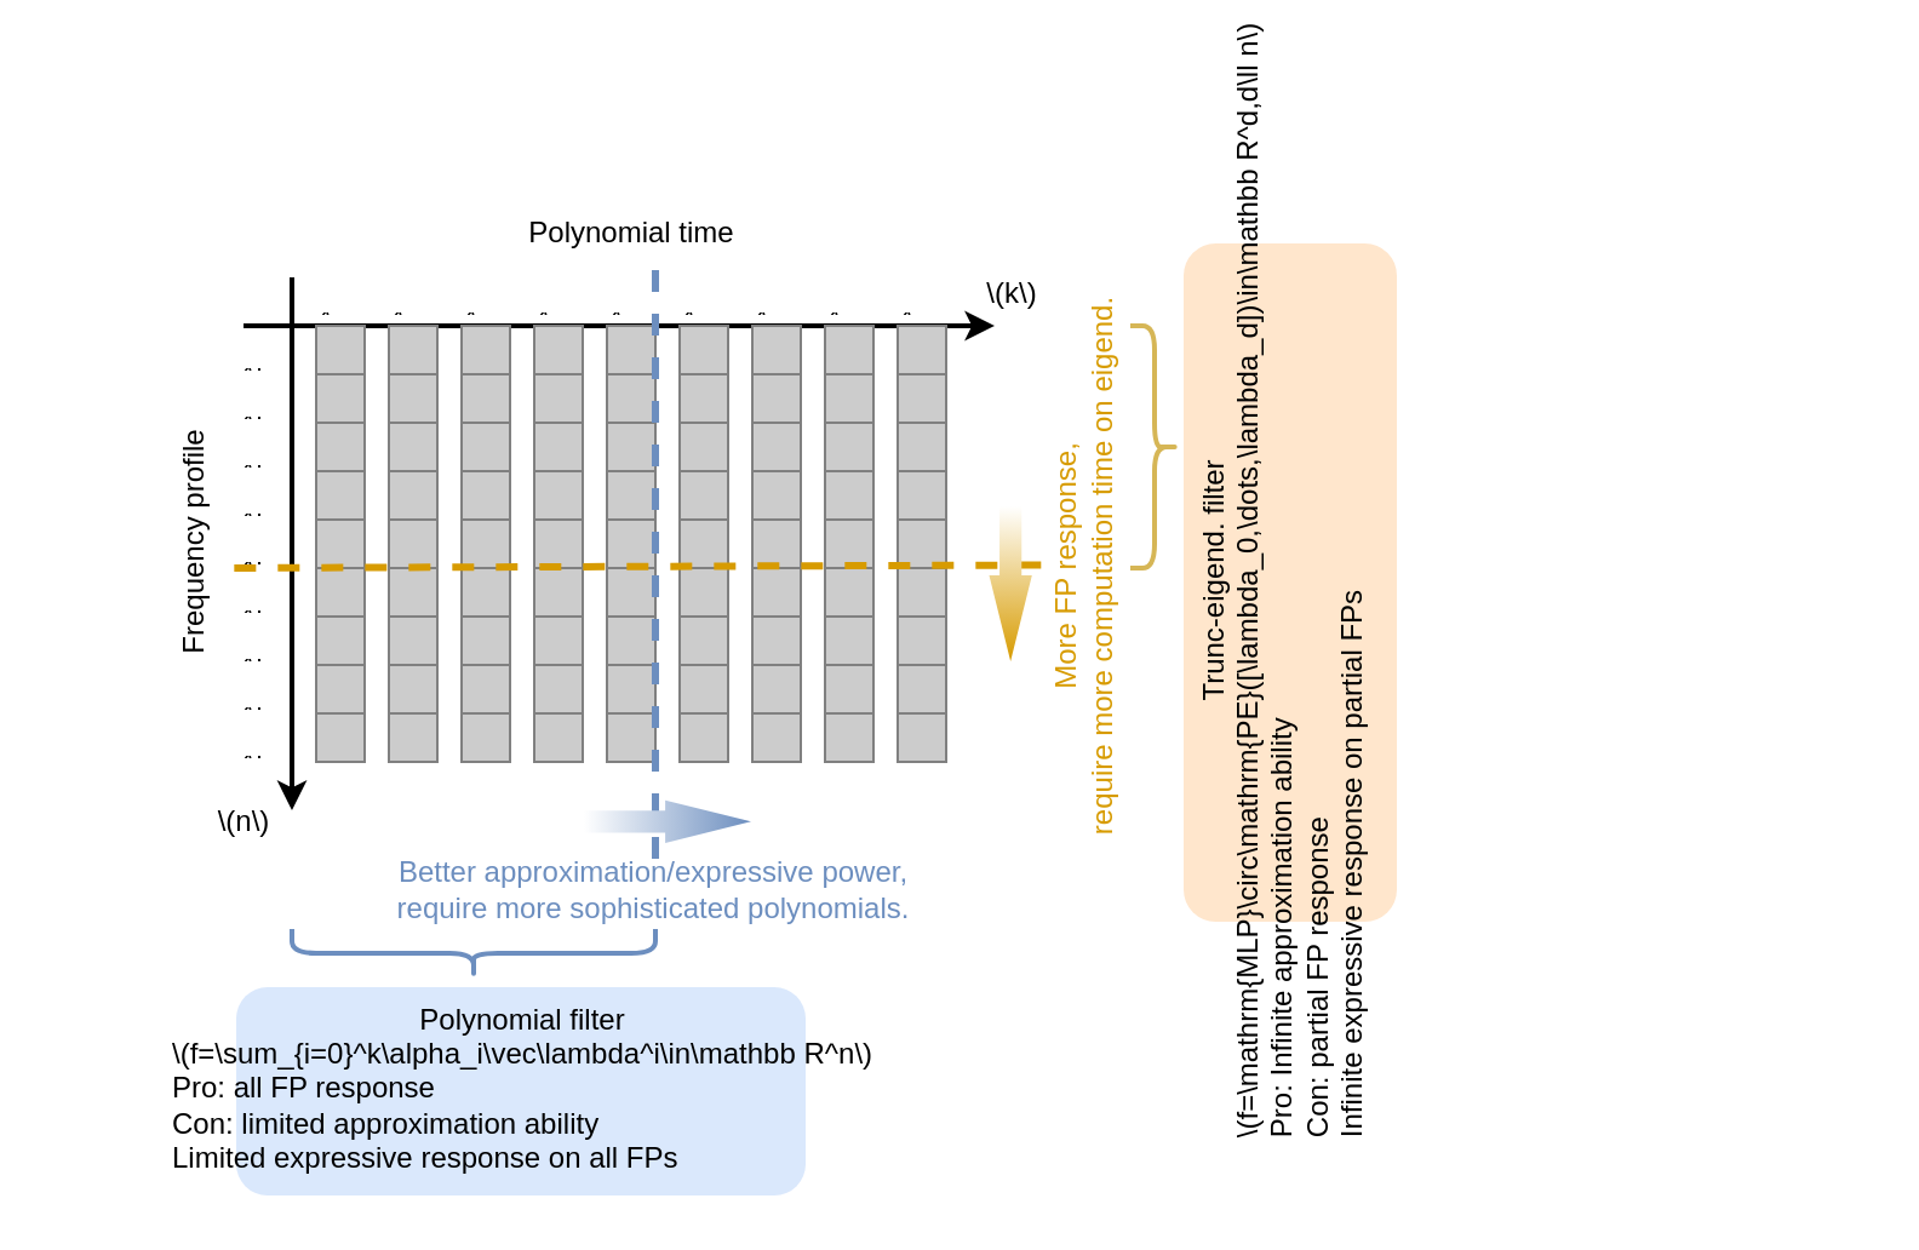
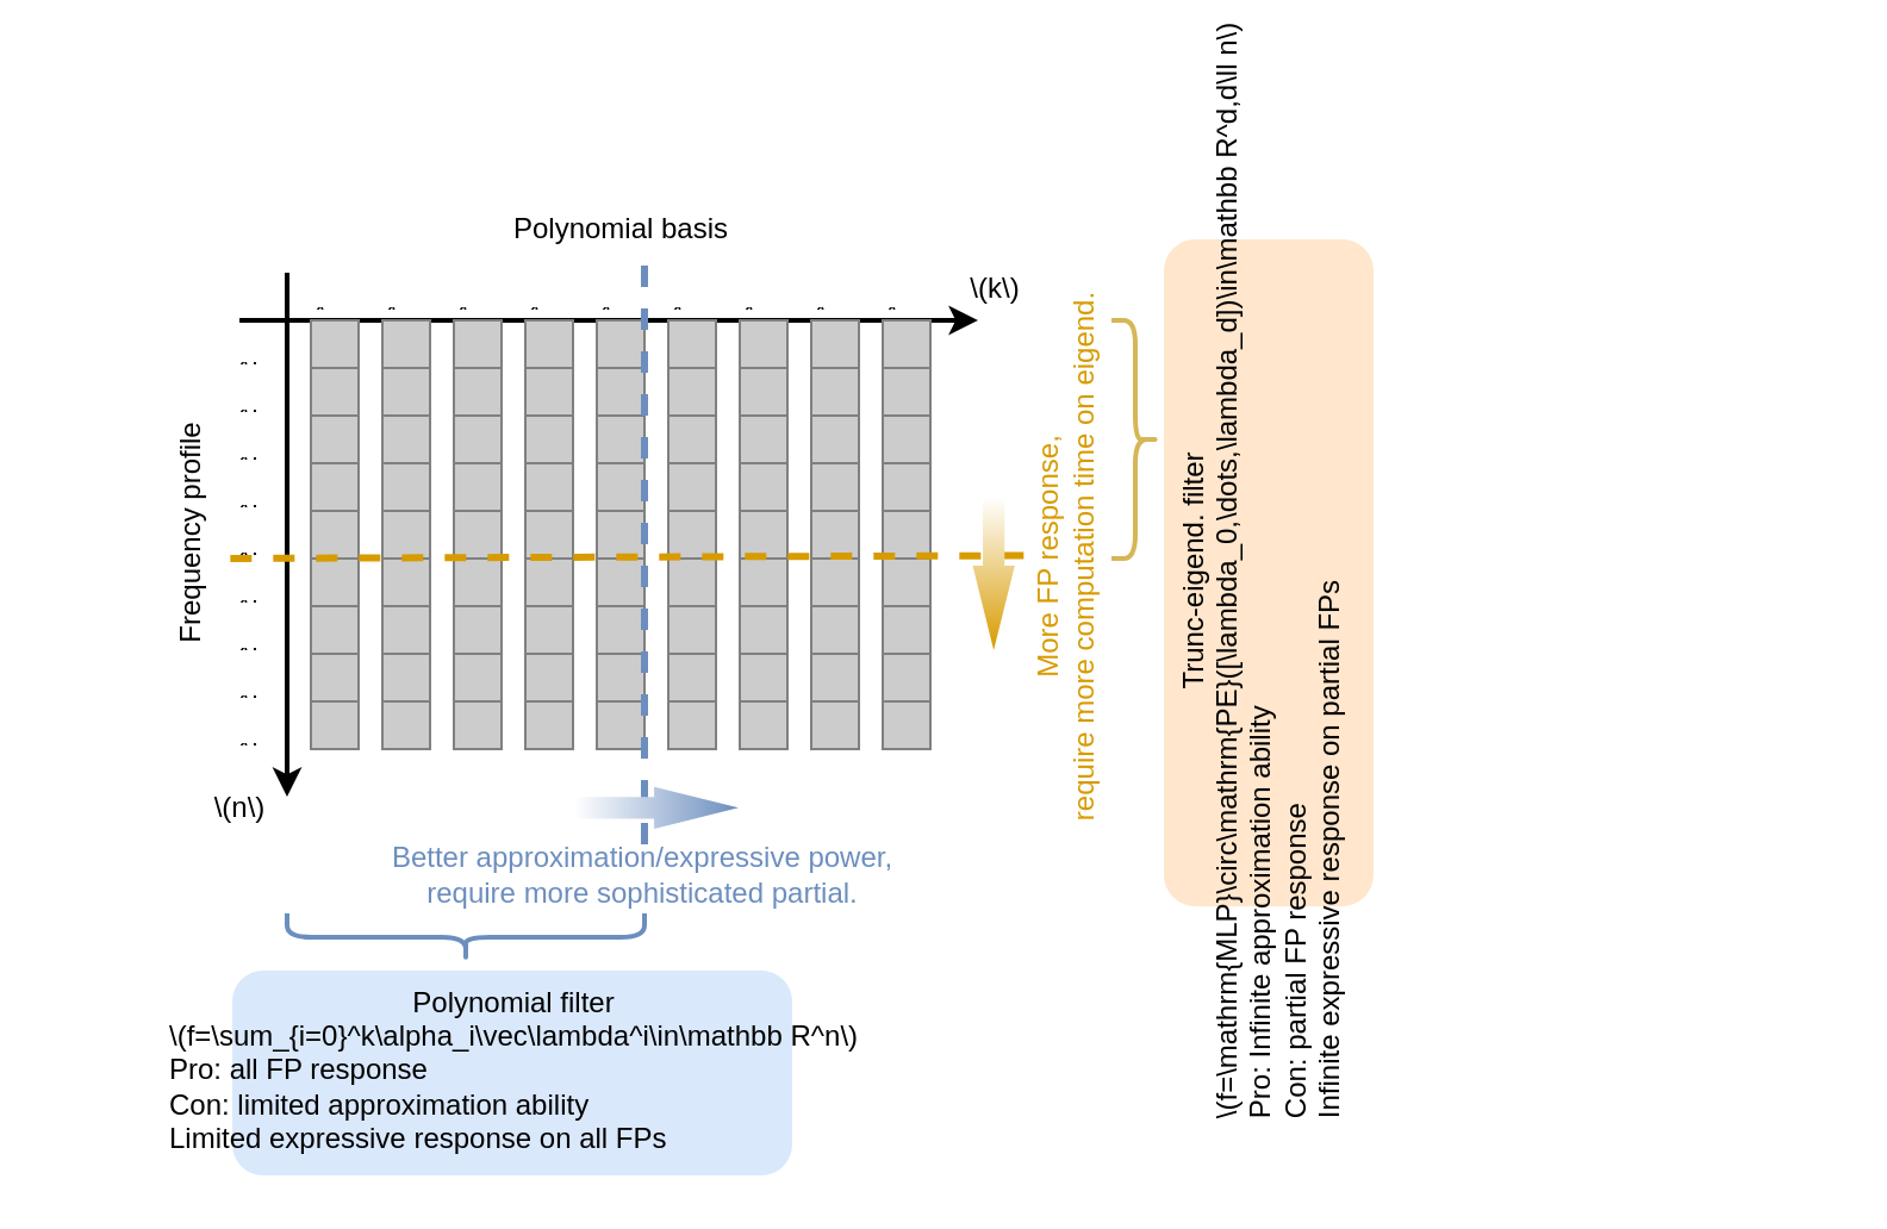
- <mxCell id="217" value="Polynomial time" style="text;html=1;align=center;verticalAlign=middle;resizable=0;points=[];autosize=1;strokeColor=none;fillColor=none;" parent="1" vertex="1"><mxGeometry x="205" y="20" width="110" height="30" as="geometry" /></mxCell>
+ <mxCell id="217" value="Polynomial basis" style="text;html=1;align=center;verticalAlign=middle;resizable=0;points=[];autosize=1;strokeColor=none;fillColor=none;" parent="1" vertex="1"><mxGeometry x="205" y="20" width="110" height="30" as="geometry" /></mxCell>
- <mxCell id="221" value="&lt;font color=&quot;#6c8ebf&quot;&gt;Better approximation/expressive power,&lt;/font&gt;&lt;div&gt;&lt;font color=&quot;#6c8ebf&quot;&gt;require more sophisticated polynomials.&lt;/font&gt;&lt;/div&gt;" style="text;html=1;align=center;verticalAlign=middle;resizable=0;points=[];autosize=1;strokeColor=none;fillColor=none;" parent="1" vertex="1"><mxGeometry x="154" y="286" width="230" height="40" as="geometry" /></mxCell>
+ <mxCell id="221" value="&lt;font color=&quot;#6c8ebf&quot;&gt;Better approximation/expressive power,&lt;/font&gt;&lt;div&gt;&lt;font color=&quot;#6c8ebf&quot;&gt;require more sophisticated partial.&lt;/font&gt;&lt;/div&gt;" style="text;html=1;align=center;verticalAlign=middle;resizable=0;points=[];autosize=1;strokeColor=none;fillColor=none;" parent="1" vertex="1"><mxGeometry x="154" y="286" width="230" height="40" as="geometry" /></mxCell>
